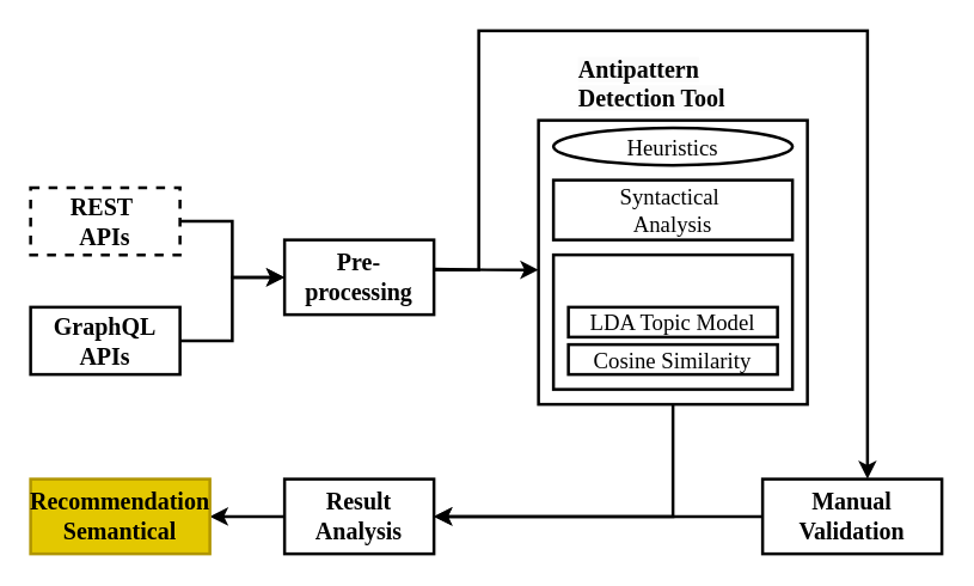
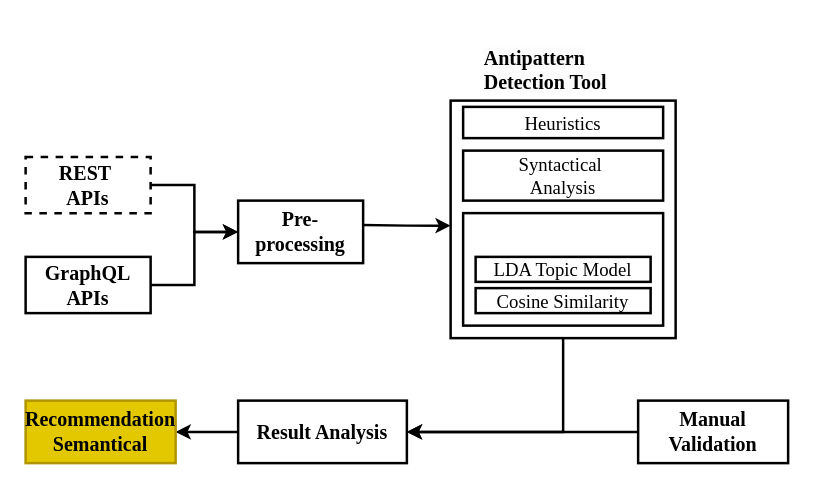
- <mxCell id="12" value="" style="edgeStyle=orthogonalEdgeStyle;rounded=0;orthogonalLoop=1;jettySize=auto;html=1;strokeWidth=2;entryX=0.585;entryY=-0.001;entryDx=0;entryDy=0;entryPerimeter=0;fontStyle=1" edge="1" parent="1" source="13" target="20"><mxGeometry relative="1" as="geometry"><mxPoint x="320" y="20" as="targetPoint" /><Array as="points"><mxPoint x="320" y="180" /><mxPoint x="320" y="20" /><mxPoint x="580" y="20" /></Array></mxGeometry></mxCell>
- <mxCell id="6" value="&lt;font style=&quot;&quot; face=&quot;Times New Roman&quot;&gt;&lt;span style=&quot;&quot;&gt;&lt;font style=&quot;font-size: 15px;&quot;&gt;Heuristics&lt;/font&gt;&lt;br&gt;&lt;/span&gt;&lt;/font&gt;" style="ellipse;whiteSpace=wrap;html=1;strokeWidth=2;container=0;fontStyle=0;" parent="1" vertex="1"><mxGeometry x="370" y="85" width="160" height="25" as="geometry" /></mxCell>
+ <mxCell id="6" value="&lt;font style=&quot;&quot; face=&quot;Times New Roman&quot;&gt;&lt;span style=&quot;&quot;&gt;&lt;font style=&quot;font-size: 15px;&quot;&gt;Heuristics&lt;/font&gt;&lt;br&gt;&lt;/span&gt;&lt;/font&gt;" style="rounded=0;whiteSpace=wrap;html=1;strokeWidth=2;container=0;fontStyle=0" parent="1" vertex="1"><mxGeometry x="370" y="85" width="160" height="25" as="geometry" /></mxCell>
- <mxCell id="15" value="&lt;span style=&quot;border-color: var(--border-color); font-family: &amp;quot;Times New Roman&amp;quot;; font-size: 16px;&quot;&gt;Result Analysis&lt;/span&gt;&lt;font face=&quot;Times New Roman&quot; size=&quot;1&quot;&gt;&lt;span style=&quot;font-size: 16px;&quot;&gt;&lt;br&gt;&lt;/span&gt;&lt;/font&gt;" style="rounded=0;whiteSpace=wrap;html=1;strokeWidth=2;container=0;fontStyle=1" parent="1" vertex="1"><mxGeometry x="190" y="320" width="100" height="50" as="geometry" /></mxCell>
+ <mxCell id="15" value="&lt;span style=&quot;border-color: var(--border-color); font-family: &amp;quot;Times New Roman&amp;quot;; font-size: 16px;&quot;&gt;Result Analysis&lt;/span&gt;&lt;font face=&quot;Times New Roman&quot; size=&quot;1&quot;&gt;&lt;span style=&quot;font-size: 16px;&quot;&gt;&lt;br&gt;&lt;/span&gt;&lt;/font&gt;" style="rounded=0;whiteSpace=wrap;html=1;strokeWidth=2;container=0;fontStyle=1" parent="1" vertex="1"><mxGeometry x="190" y="320" width="135" height="50" as="geometry" /></mxCell>
